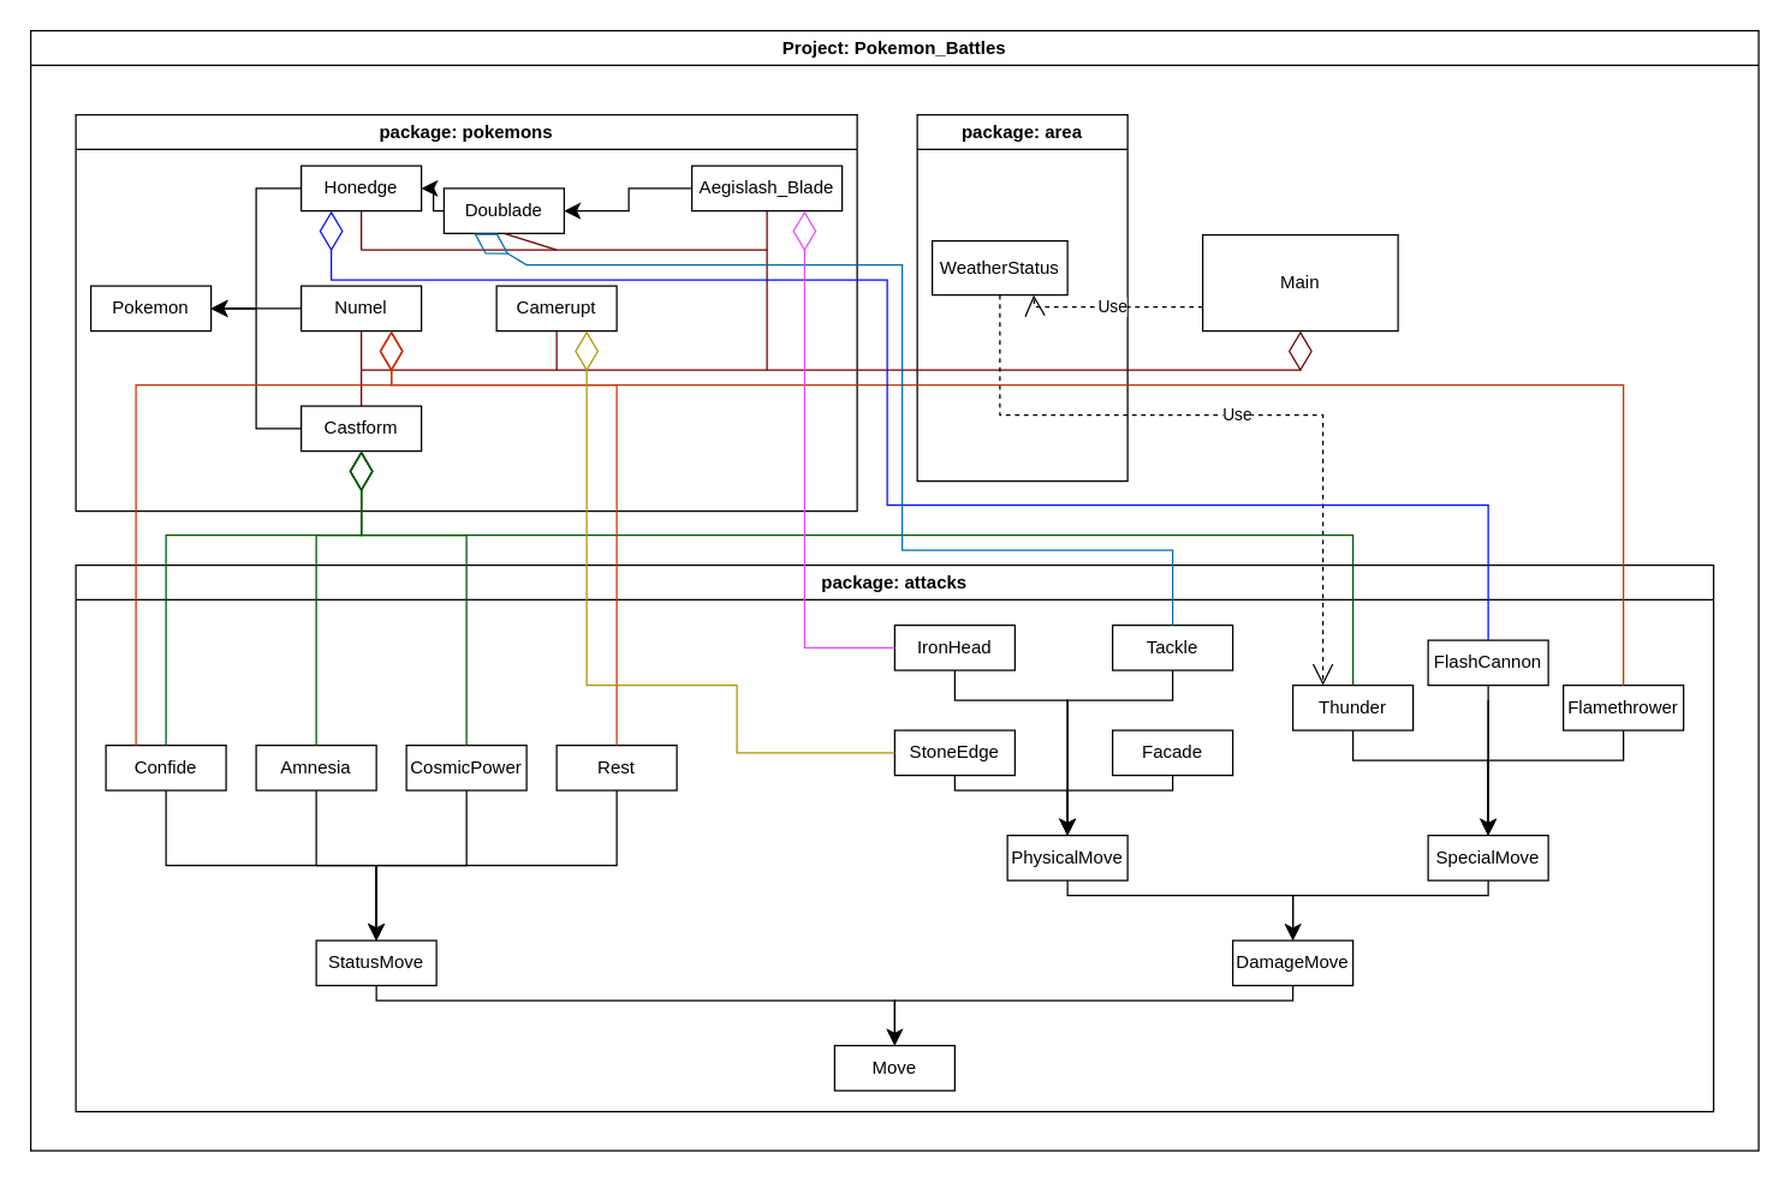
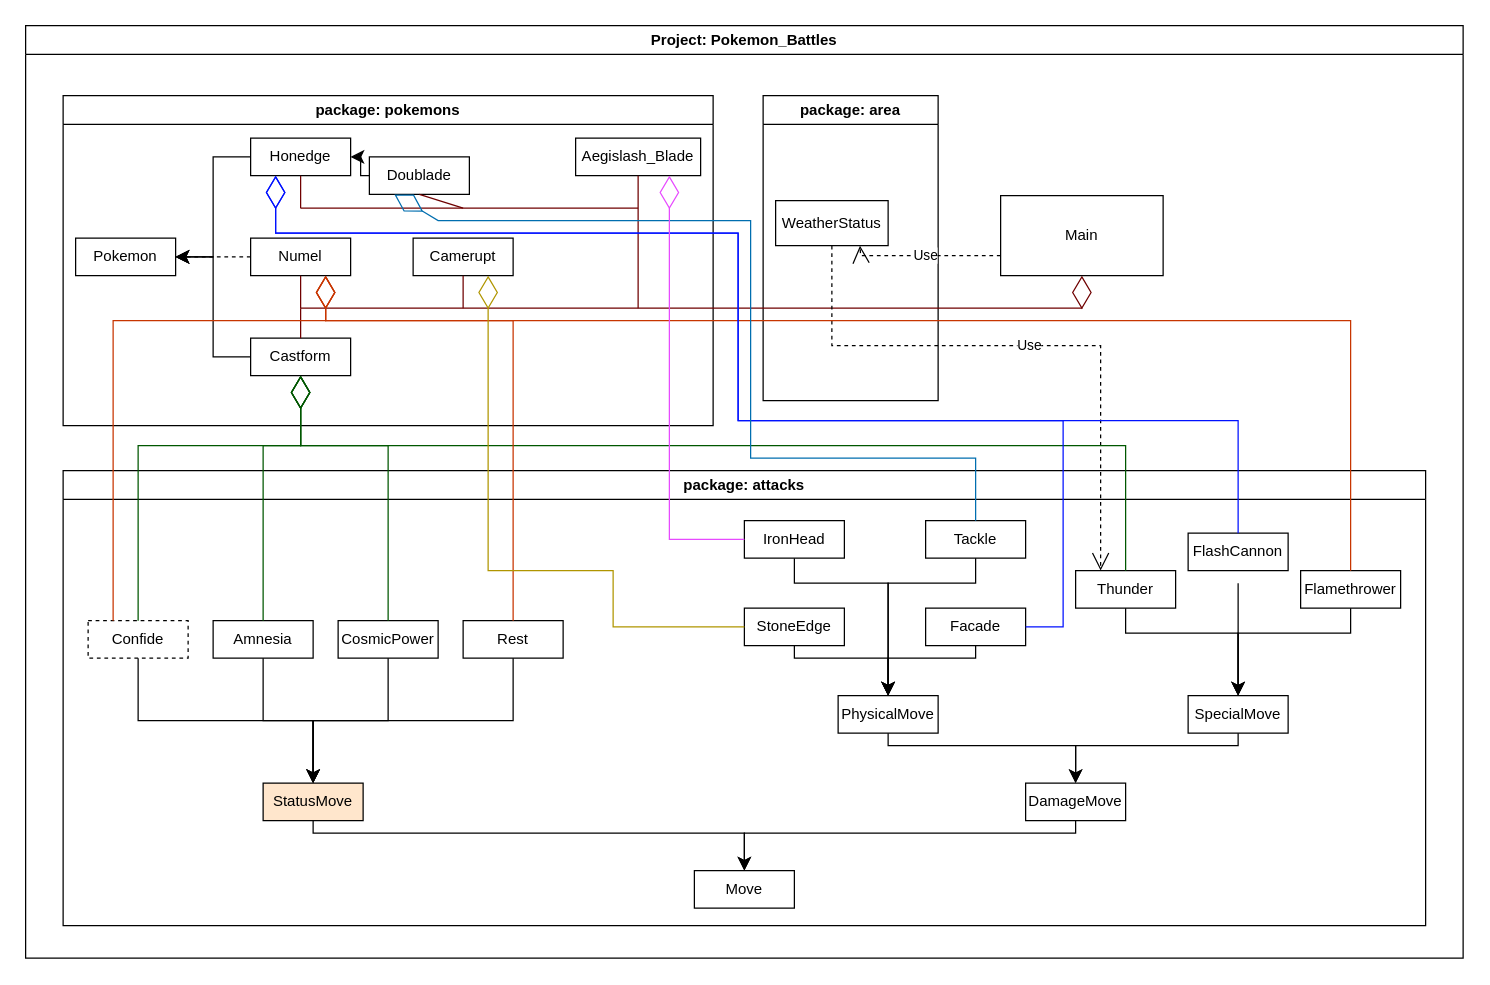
- <mxCell id="13" value="" style="edgeStyle=elbowEdgeStyle;elbow=horizontal;endArrow=classic;html=1;curved=0;rounded=0;endSize=8;startSize=8;exitX=0;exitY=0.5;exitDx=0;exitDy=0;entryX=1;entryY=0.5;entryDx=0;entryDy=0;" parent="1" source="7" target="6" edge="1"><mxGeometry width="50" height="50" relative="1" as="geometry"><mxPoint x="460" y="210" as="sourcePoint" /><mxPoint x="510" y="160" as="targetPoint" /></mxGeometry></mxCell>
- <mxCell id="9" value="" style="edgeStyle=elbowEdgeStyle;elbow=horizontal;endArrow=classic;html=1;curved=0;rounded=0;endSize=8;startSize=8;exitX=0;exitY=0.5;exitDx=0;exitDy=0;" parent="1" source="3" target="2" edge="1"><mxGeometry width="50" height="50" relative="1" as="geometry"><mxPoint x="340" y="200" as="sourcePoint" /><mxPoint x="390" y="150" as="targetPoint" /></mxGeometry></mxCell>
+ <mxCell id="9" value="" style="edgeStyle=elbowEdgeStyle;elbow=horizontal;endArrow=classic;html=1;curved=0;rounded=0;endSize=8;startSize=8;exitX=0;exitY=0.5;exitDx=0;exitDy=0;dashed=1;" parent="1" source="3" target="2" edge="1"><mxGeometry width="50" height="50" relative="1" as="geometry"><mxPoint x="340" y="200" as="sourcePoint" /><mxPoint x="390" y="150" as="targetPoint" /></mxGeometry></mxCell>
+ <mxCell id="71" value="" style="endArrow=diamondThin;endFill=0;endSize=24;html=1;rounded=0;entryX=0.25;entryY=1;entryDx=0;entryDy=0;exitX=1;exitY=0.5;exitDx=0;exitDy=0;strokeColor=#0011FF;" edge="1" parent="1" source="31" target="4"><mxGeometry width="160" relative="1" as="geometry"><mxPoint x="200" y="586" as="sourcePoint" /><mxPoint x="330" y="390" as="targetPoint" /><Array as="points"><mxPoint x="850" y="501" /><mxPoint x="850" y="336" /><mxPoint x="590" y="336" /><mxPoint x="590" y="186" /><mxPoint x="220" y="186" /></Array></mxGeometry></mxCell>
- <mxCell id="46" value="" style="edgeStyle=orthogonalEdgeStyle;rounded=0;orthogonalLoop=1;jettySize=auto;html=1;" edge="1" parent="26" source="47" target="41"><mxGeometry relative="1" as="geometry" /></mxCell>
- <mxCell id="56" value="Confide" style="html=1;whiteSpace=wrap;" parent="26" vertex="1"><mxGeometry x="20" y="120" width="80" height="30" as="geometry" /></mxCell>
+ <mxCell id="56" value="Confide" style="html=1;whiteSpace=wrap;dashed=1;" parent="26" vertex="1"><mxGeometry x="20" y="120" width="80" height="30" as="geometry" /></mxCell>
- <mxCell id="28" value="StatusMove" style="html=1;whiteSpace=wrap;" parent="26" vertex="1"><mxGeometry x="160" y="250" width="80" height="30" as="geometry" /></mxCell>
+ <mxCell id="28" value="StatusMove" style="html=1;whiteSpace=wrap;fillColor=#ffe6cc;" parent="26" vertex="1"><mxGeometry x="160" y="250" width="80" height="30" as="geometry" /></mxCell>
